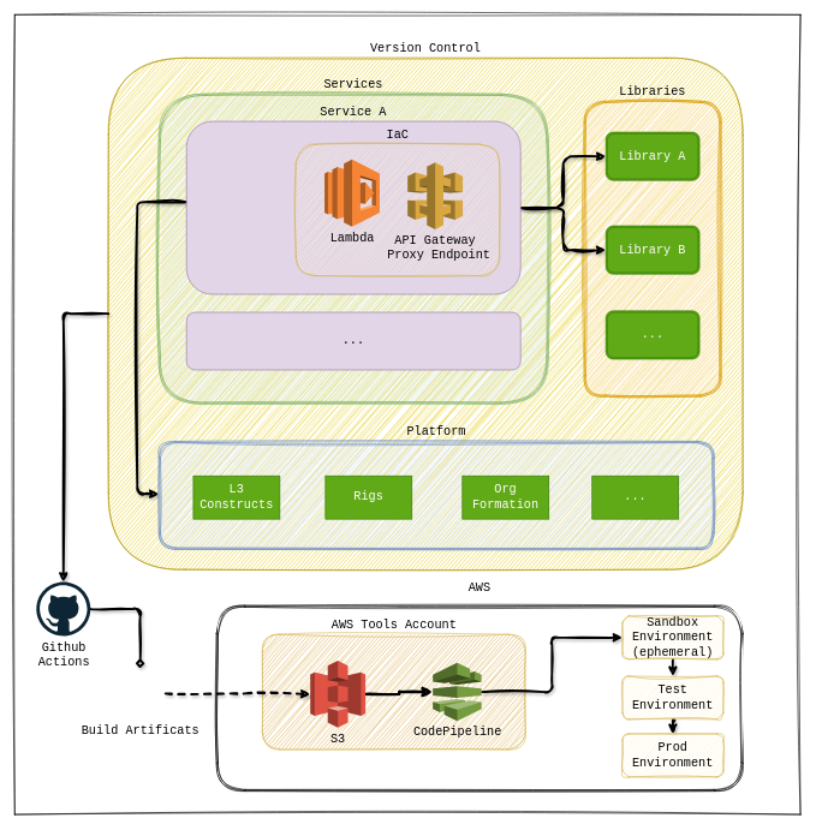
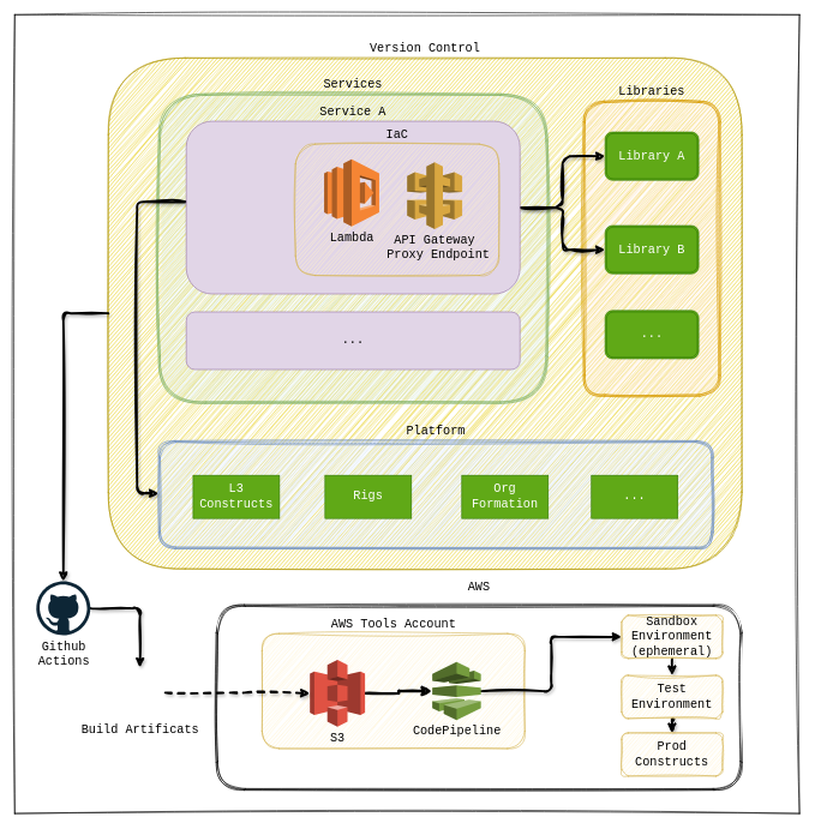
- <mxCell id="19" style="edgeStyle=orthogonalEdgeStyle;orthogonalLoop=1;jettySize=auto;html=1;strokeWidth=3;rounded=1;shadow=1;sketch=1;curveFitting=1;jiggle=2;fontFamily=Courier New;fontSize=17;endArrow=diamond;" edge="1" parent="1" source="20" target="22"><mxGeometry relative="1" as="geometry" /></mxCell>
+ <mxCell id="19" style="edgeStyle=orthogonalEdgeStyle;orthogonalLoop=1;jettySize=auto;html=1;strokeWidth=3;rounded=1;shadow=1;sketch=1;curveFitting=1;jiggle=2;fontFamily=Courier New;fontSize=17;" edge="1" parent="1" source="20" target="22"><mxGeometry relative="1" as="geometry" /></mxCell>
- <mxCell id="4" value="&lt;div style=&quot;font-size: 17px;&quot;&gt;AWS Tools Account&lt;/div&gt;" style="rounded=1;whiteSpace=wrap;html=1;labelPosition=center;verticalLabelPosition=top;align=center;verticalAlign=bottom;fillColor=#d9a741;strokeColor=#d6b656;sketch=1;curveFitting=1;jiggle=2;fontFamily=Courier New;fontSize=17;" vertex="1" parent="1"><mxGeometry x="363.5" y="880" width="365" height="159.75" as="geometry" /></mxCell>
+ <mxCell id="4" value="&lt;div style=&quot;font-size: 17px;&quot;&gt;AWS Tools Account&lt;/div&gt;" style="rounded=1;whiteSpace=wrap;html=1;labelPosition=center;verticalLabelPosition=top;align=center;verticalAlign=bottom;fillColor=#fff2cc;strokeColor=#d6b656;sketch=1;curveFitting=1;jiggle=2;fontFamily=Courier New;fontSize=17;" vertex="1" parent="1"><mxGeometry x="363.5" y="880" width="365" height="159.75" as="geometry" /></mxCell>
- <mxCell id="32" value="&lt;div style=&quot;font-size: 17px;&quot;&gt;Prod Environment&lt;/div&gt;" style="rounded=1;whiteSpace=wrap;html=1;fillColor=#fff2cc;strokeColor=#d6b656;sketch=1;curveFitting=1;jiggle=2;fontFamily=Courier New;fontSize=17;" vertex="1" parent="1"><mxGeometry x="863" y="1018" width="140" height="60" as="geometry" /></mxCell>
+ <mxCell id="32" value="&lt;div style=&quot;font-size: 17px;&quot;&gt;Prod Constructs&lt;/div&gt;" style="rounded=1;whiteSpace=wrap;html=1;fillColor=#fff2cc;strokeColor=#d6b656;sketch=1;curveFitting=1;jiggle=2;fontFamily=Courier New;fontSize=17;" vertex="1" parent="1"><mxGeometry x="863" y="1018" width="140" height="60" as="geometry" /></mxCell>
